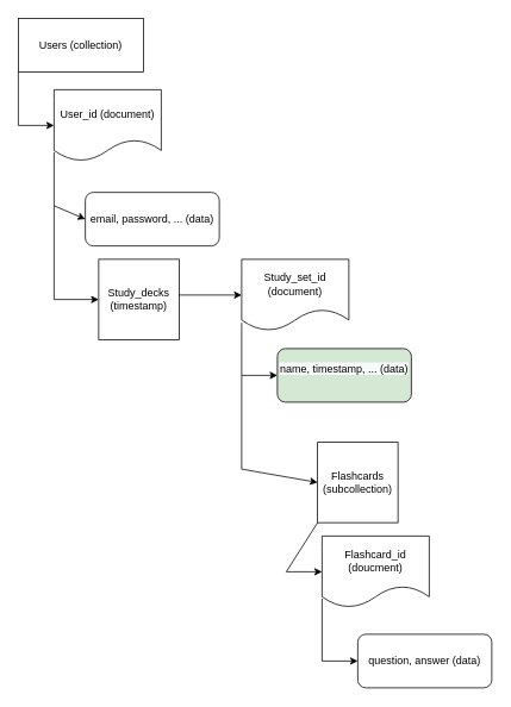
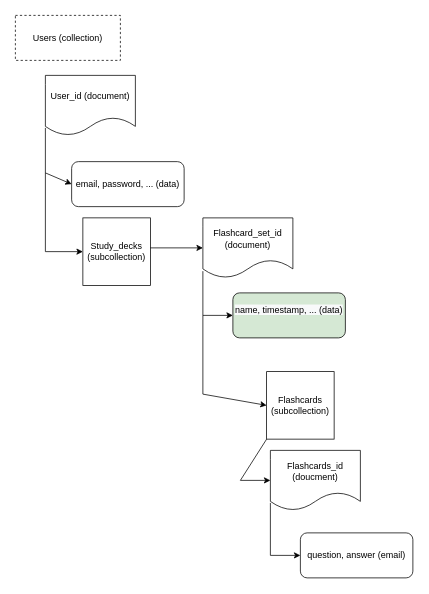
- <mxCell id="2" value="Users (collection)" style="rounded=0;whiteSpace=wrap;html=1;" parent="1" vertex="1"><mxGeometry x="20" y="20" width="140" height="60" as="geometry" /></mxCell>
+ <mxCell id="2" value="Users (collection)" style="rounded=0;whiteSpace=wrap;html=1;dashed=1;" parent="1" vertex="1"><mxGeometry x="20" y="20" width="140" height="60" as="geometry" /></mxCell>
- <mxCell id="5" value="" style="endArrow=classic;html=1;rounded=0;exitX=0;exitY=1;exitDx=0;exitDy=0;entryX=0;entryY=0.5;entryDx=0;entryDy=0;" parent="1" source="2" target="4" edge="1"><mxGeometry width="50" height="50" relative="1" as="geometry"><mxPoint x="10" y="170" as="sourcePoint" /><mxPoint x="60" y="120" as="targetPoint" /><Array as="points"><mxPoint x="20" y="140" /></Array></mxGeometry></mxCell>
- <mxCell id="9" value="Study_set_id (document)" style="shape=document;whiteSpace=wrap;html=1;boundedLbl=1;" parent="1" vertex="1"><mxGeometry x="270" y="290" width="120" height="80" as="geometry" /></mxCell>
+ <mxCell id="9" value="Flashcard_set_id (document)" style="shape=document;whiteSpace=wrap;html=1;boundedLbl=1;" parent="1" vertex="1"><mxGeometry x="270" y="290" width="120" height="80" as="geometry" /></mxCell>
- <mxCell id="12" value="Study_decks&lt;br&gt;(timestamp)" style="whiteSpace=wrap;html=1;aspect=fixed;" parent="1" vertex="1"><mxGeometry x="110" y="290" width="90" height="90" as="geometry" /></mxCell>
+ <mxCell id="12" value="Study_decks&lt;br&gt;(subcollection)" style="whiteSpace=wrap;html=1;aspect=fixed;" parent="1" vertex="1"><mxGeometry x="110" y="290" width="90" height="90" as="geometry" /></mxCell>
- <mxCell id="15" value="Flashcard_id (doucment)" style="shape=document;whiteSpace=wrap;html=1;boundedLbl=1;" parent="1" vertex="1"><mxGeometry x="360" y="600" width="120" height="80" as="geometry" /></mxCell>
+ <mxCell id="15" value="Flashcards_id (doucment)" style="shape=document;whiteSpace=wrap;html=1;boundedLbl=1;" parent="1" vertex="1"><mxGeometry x="360" y="600" width="120" height="80" as="geometry" /></mxCell>
- <mxCell id="7" value="question, answer (data)" style="rounded=1;whiteSpace=wrap;html=1;" parent="1" vertex="1"><mxGeometry x="400" y="710" width="150" height="60" as="geometry" /></mxCell>
+ <mxCell id="7" value="question, answer (email)" style="rounded=1;whiteSpace=wrap;html=1;" parent="1" vertex="1"><mxGeometry x="400" y="710" width="150" height="60" as="geometry" /></mxCell>
